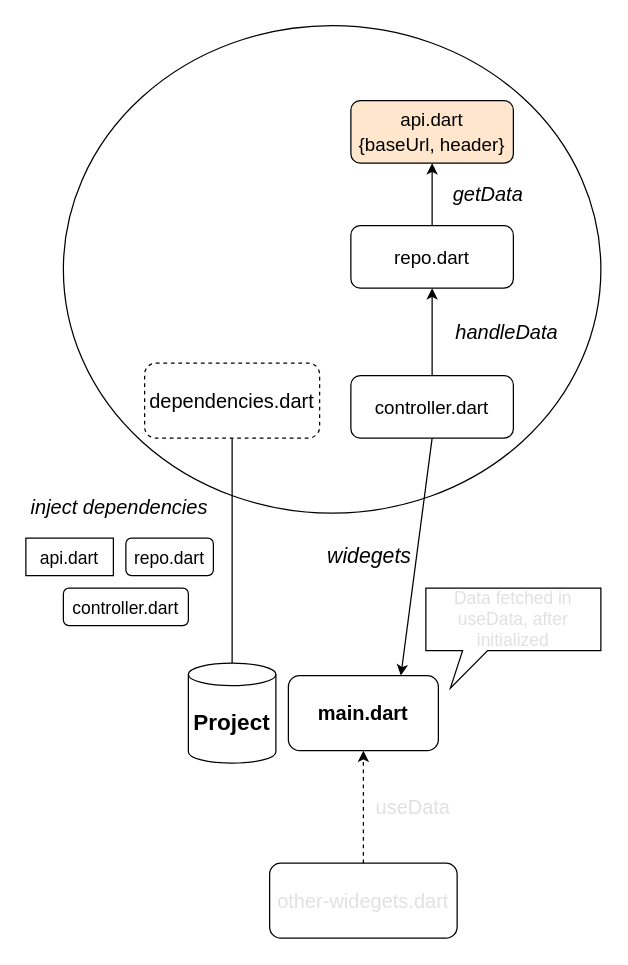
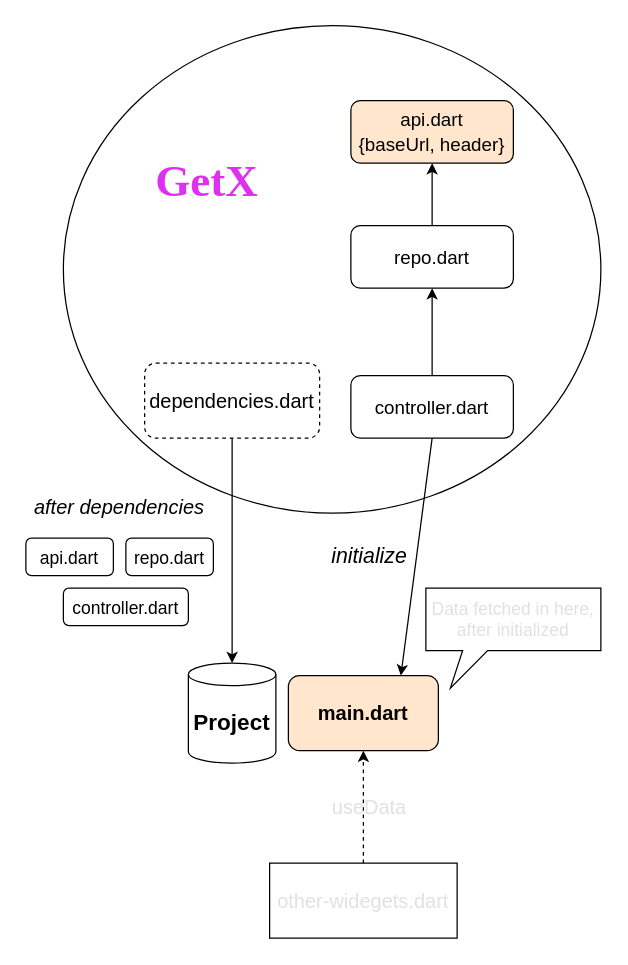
+ <mxCell id="20" value="&lt;h1&gt;&lt;font style=&quot;font-size: 36px;&quot; color=&quot;#dd30f0&quot; face=&quot;Comic Sans MS&quot;&gt;GetX&lt;/font&gt;&lt;/h1&gt;" style="text;html=1;strokeColor=none;fillColor=none;align=center;verticalAlign=middle;whiteSpace=wrap;rounded=0;fontSize=15;" vertex="1" parent="1"><mxGeometry x="115" y="110" width="100" height="70" as="geometry" /></mxCell>
- <mxCell id="16" value="&lt;i&gt;getData&lt;/i&gt;" style="text;html=1;strokeColor=none;fillColor=none;align=center;verticalAlign=middle;whiteSpace=wrap;rounded=0;fontSize=16;" vertex="1" parent="1"><mxGeometry x="360" y="140" width="60" height="30" as="geometry" /></mxCell>
- <mxCell id="17" value="&lt;i&gt;handleData&lt;/i&gt;" style="text;html=1;strokeColor=none;fillColor=none;align=center;verticalAlign=middle;whiteSpace=wrap;rounded=0;fontSize=16;" vertex="1" parent="1"><mxGeometry x="360" y="250" width="90" height="30" as="geometry" /></mxCell>
- <mxCell id="5" value="&lt;font size=&quot;1&quot; style=&quot;&quot;&gt;&lt;i style=&quot;font-size: 16px;&quot;&gt;inject dependencies&lt;/i&gt;&lt;/font&gt;" style="text;html=1;strokeColor=none;fillColor=none;align=center;verticalAlign=middle;whiteSpace=wrap;rounded=0;fontSize=14;" vertex="1" parent="1"><mxGeometry x="20" y="390" width="150" height="30" as="geometry" /></mxCell>
+ <mxCell id="5" value="&lt;font size=&quot;1&quot; style=&quot;&quot;&gt;&lt;i style=&quot;font-size: 16px;&quot;&gt;after dependencies&lt;/i&gt;&lt;/font&gt;" style="text;html=1;strokeColor=none;fillColor=none;align=center;verticalAlign=middle;whiteSpace=wrap;rounded=0;fontSize=14;" vertex="1" parent="1"><mxGeometry x="20" y="390" width="150" height="30" as="geometry" /></mxCell>
- <mxCell id="10" value="&lt;font style=&quot;font-size: 14px;&quot;&gt;api.dart&lt;/font&gt;" style="whiteSpace=wrap;html=1;fontSize=16;rounded=0;" vertex="1" parent="1"><mxGeometry x="20" y="430" width="70" height="30" as="geometry" /></mxCell>
+ <mxCell id="10" value="&lt;font style=&quot;font-size: 14px;&quot;&gt;api.dart&lt;/font&gt;" style="rounded=1;whiteSpace=wrap;html=1;fontSize=16;" vertex="1" parent="1"><mxGeometry x="20" y="430" width="70" height="30" as="geometry" /></mxCell>
- <mxCell id="19" value="&lt;font size=&quot;1&quot; style=&quot;&quot;&gt;&lt;span style=&quot;font-size: 17px;&quot;&gt;&lt;i&gt;widegets&lt;/i&gt;&lt;/span&gt;&lt;/font&gt;" style="text;html=1;strokeColor=none;fillColor=none;align=center;verticalAlign=middle;whiteSpace=wrap;rounded=0;fontSize=15;" vertex="1" parent="1"><mxGeometry x="260" y="430" width="70" height="30" as="geometry" /></mxCell>
+ <mxCell id="19" value="&lt;font size=&quot;1&quot; style=&quot;&quot;&gt;&lt;span style=&quot;font-size: 17px;&quot;&gt;&lt;i&gt;initialize&lt;/i&gt;&lt;/span&gt;&lt;/font&gt;" style="text;html=1;strokeColor=none;fillColor=none;align=center;verticalAlign=middle;whiteSpace=wrap;rounded=0;fontSize=15;" vertex="1" parent="1"><mxGeometry x="260" y="430" width="70" height="30" as="geometry" /></mxCell>
- <mxCell id="21" value="&lt;font style=&quot;font-size: 14px;&quot;&gt;Data fetched in useData, after initialized&lt;/font&gt;" style="shape=callout;whiteSpace=wrap;html=1;perimeter=calloutPerimeter;fontFamily=Helvetica;fontSize=13;fontColor=#E1E1E1;position2=0.14;size=30;position=0.21;" vertex="1" parent="1"><mxGeometry x="340" y="470" width="140" height="80" as="geometry" /></mxCell>
+ <mxCell id="21" value="&lt;font style=&quot;font-size: 14px;&quot;&gt;Data fetched in here, after initialized&lt;/font&gt;" style="shape=callout;whiteSpace=wrap;html=1;perimeter=calloutPerimeter;fontFamily=Helvetica;fontSize=13;fontColor=#E1E1E1;position2=0.14;size=30;position=0.21;" vertex="1" parent="1"><mxGeometry x="340" y="470" width="140" height="80" as="geometry" /></mxCell>
- <mxCell id="4" value="" style="endArrow=none;html=1;fontSize=14;exitX=0.5;exitY=1;exitDx=0;exitDy=0;entryX=0.5;entryY=0;entryDx=0;entryDy=0;entryPerimeter=0;" edge="1" parent="1" source="3" target="6"><mxGeometry width="50" height="50" relative="1" as="geometry"><mxPoint x="80" y="440" as="sourcePoint" /><mxPoint x="75" y="550" as="targetPoint" /></mxGeometry></mxCell>
+ <mxCell id="4" value="" style="endArrow=classic;html=1;fontSize=14;exitX=0.5;exitY=1;exitDx=0;exitDy=0;entryX=0.5;entryY=0;entryDx=0;entryDy=0;entryPerimeter=0;" edge="1" parent="1" source="3" target="6"><mxGeometry width="50" height="50" relative="1" as="geometry"><mxPoint x="80" y="440" as="sourcePoint" /><mxPoint x="75" y="550" as="targetPoint" /></mxGeometry></mxCell>
- <mxCell id="7" value="&lt;b style=&quot;font-size: 16px;&quot;&gt;main.dart&lt;/b&gt;" style="rounded=1;whiteSpace=wrap;html=1;fontSize=14;" vertex="1" parent="1"><mxGeometry x="230" y="540" width="120" height="60" as="geometry" /></mxCell>
+ <mxCell id="7" value="&lt;b style=&quot;font-size: 16px;&quot;&gt;main.dart&lt;/b&gt;" style="rounded=1;whiteSpace=wrap;html=1;fontSize=14;fillColor=#ffe6cc;" vertex="1" parent="1"><mxGeometry x="230" y="540" width="120" height="60" as="geometry" /></mxCell>
- <mxCell id="24" value="useData" style="text;html=1;strokeColor=none;fillColor=none;align=center;verticalAlign=middle;whiteSpace=wrap;rounded=0;fontFamily=Helvetica;fontSize=16;fontColor=#E1E1E1;" vertex="1" parent="1"><mxGeometry x="295" y="630" width="70" height="30" as="geometry" /></mxCell>
+ <mxCell id="24" value="useData" style="text;html=1;strokeColor=none;fillColor=none;align=center;verticalAlign=middle;whiteSpace=wrap;rounded=0;fontFamily=Helvetica;fontSize=16;fontColor=#E1E1E1;" vertex="1" parent="1"><mxGeometry x="260" y="630" width="70" height="30" as="geometry" /></mxCell>
- <mxCell id="22" value="&lt;font style=&quot;font-size: 16px;&quot;&gt;other-widegets.dart&lt;/font&gt;" style="rounded=1;whiteSpace=wrap;html=1;fontFamily=Helvetica;fontSize=14;fontColor=#E1E1E1;" vertex="1" parent="1"><mxGeometry x="215" y="690" width="150" height="60" as="geometry" /></mxCell>
+ <mxCell id="22" value="&lt;font style=&quot;font-size: 16px;&quot;&gt;other-widegets.dart&lt;/font&gt;" style="whiteSpace=wrap;html=1;fontFamily=Helvetica;fontSize=14;fontColor=#E1E1E1;rounded=0;" vertex="1" parent="1"><mxGeometry x="215" y="690" width="150" height="60" as="geometry" /></mxCell>
